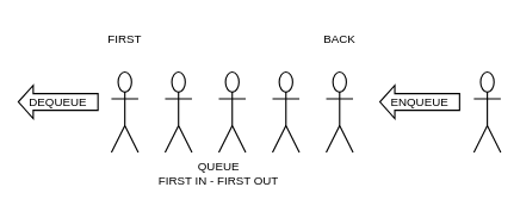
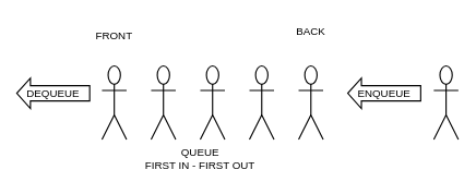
- <mxCell id="8" value="BACK" style="html=1;overflow=block;blockSpacing=1;whiteSpace=wrap;fontSize=13;fontColor=default;spacing=3.8;strokeOpacity=0;fillOpacity=0;fillColor=#ffffff;strokeWidth=1.5;" vertex="1" parent="1"><mxGeometry x="289" y="20" width="180" height="45" as="geometry" /></mxCell>
+ <mxCell id="8" value="BACK" style="html=1;overflow=block;blockSpacing=1;whiteSpace=wrap;fontSize=13;fontColor=default;spacing=3.8;strokeOpacity=0;fillOpacity=0;fillColor=#ffffff;strokeWidth=1.5;" vertex="1" parent="1"><mxGeometry x="289" y="20" width="180" height="35" as="geometry" /></mxCell>
- <mxCell id="7" value="FIRST" style="html=1;overflow=block;blockSpacing=1;whiteSpace=wrap;fontSize=13;fontColor=default;spacing=3.8;strokeOpacity=0;fillOpacity=0;fillColor=#ffffff;strokeWidth=1.5;" vertex="1" parent="1"><mxGeometry x="49" y="20" width="180" height="45" as="geometry" /></mxCell>
+ <mxCell id="7" value="FRONT" style="html=1;overflow=block;blockSpacing=1;whiteSpace=wrap;fontSize=13;fontColor=default;spacing=3.8;strokeOpacity=0;fillOpacity=0;fillColor=#ffffff;strokeWidth=1.5;" vertex="1" parent="1"><mxGeometry x="49" y="20" width="180" height="45" as="geometry" /></mxCell>
